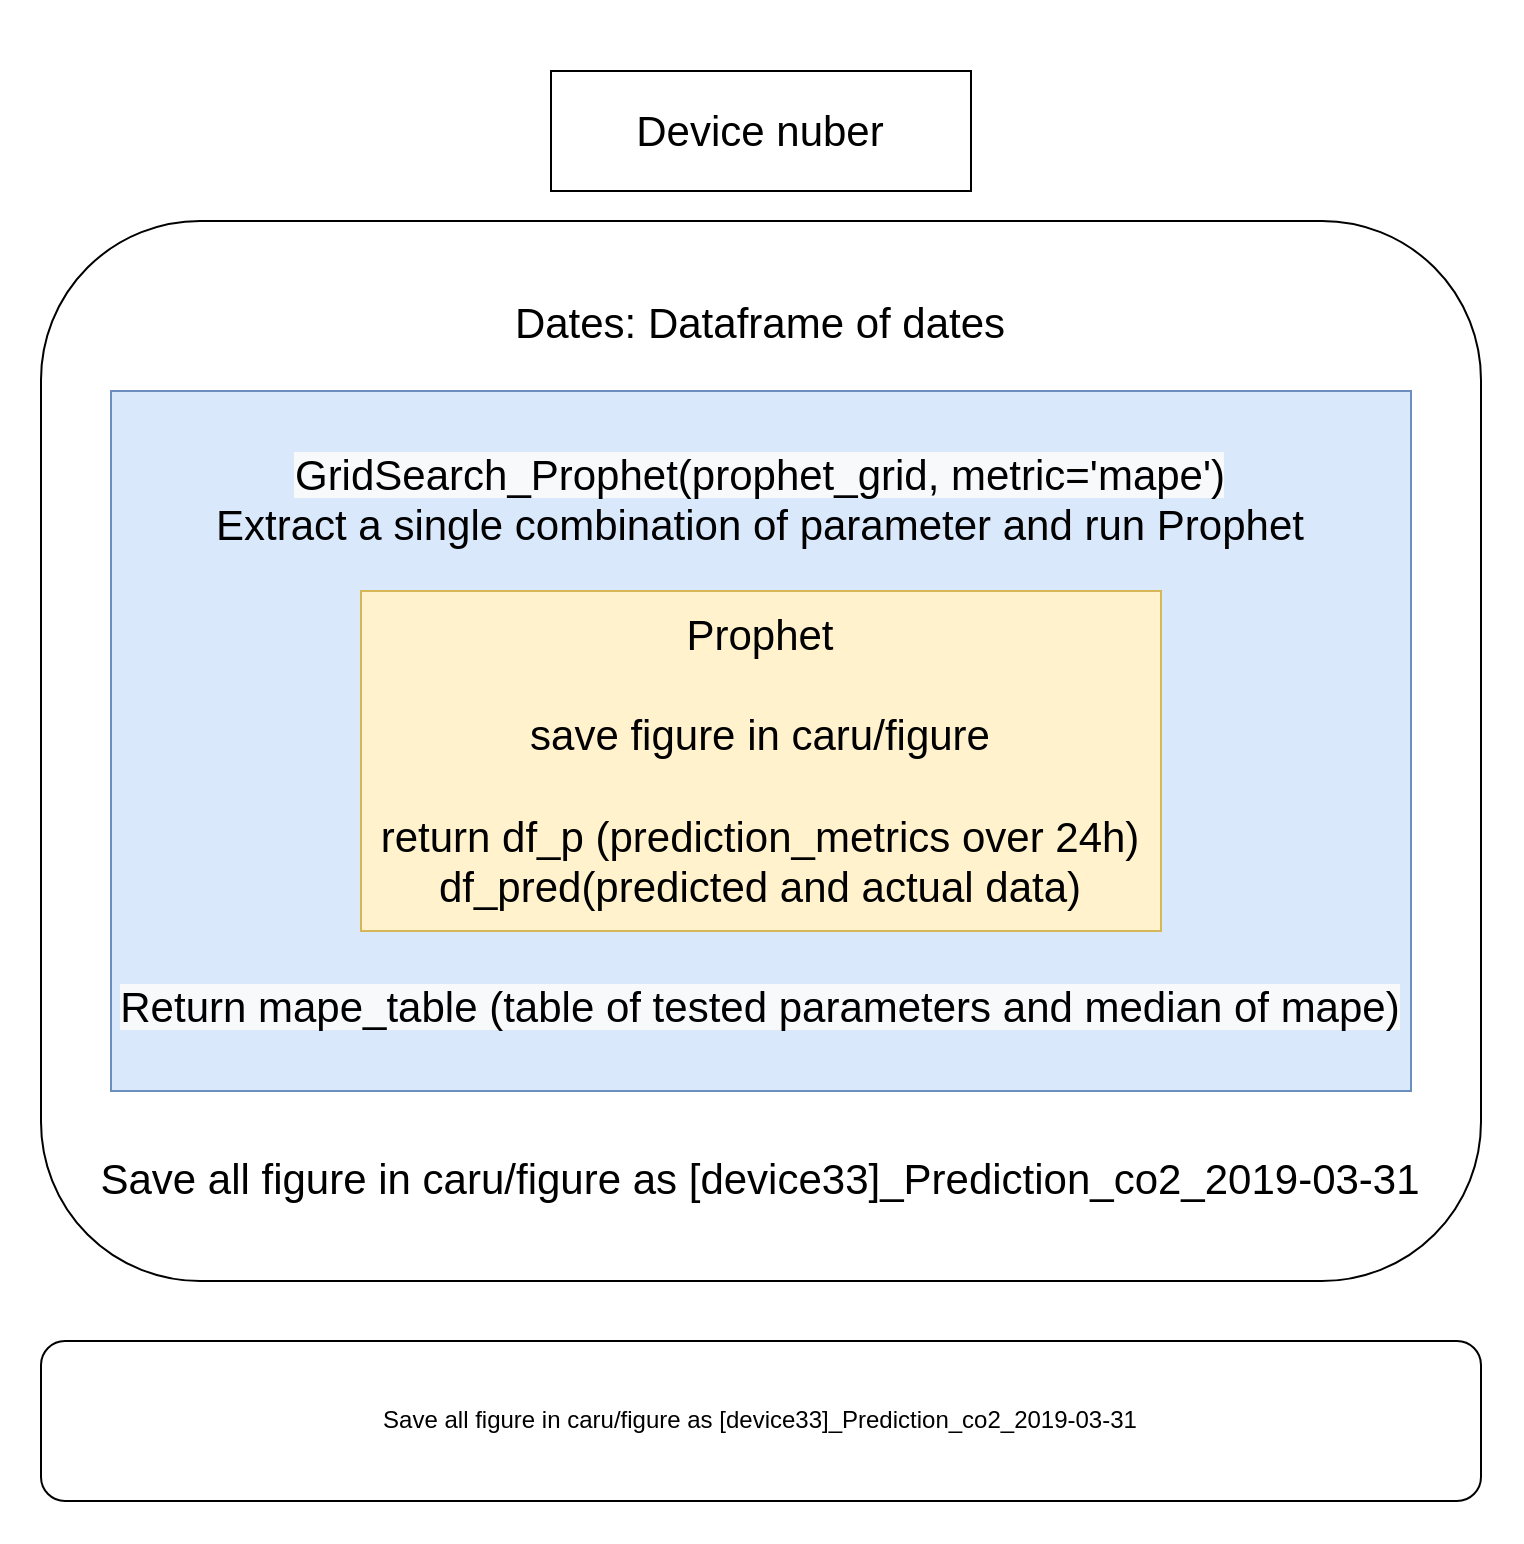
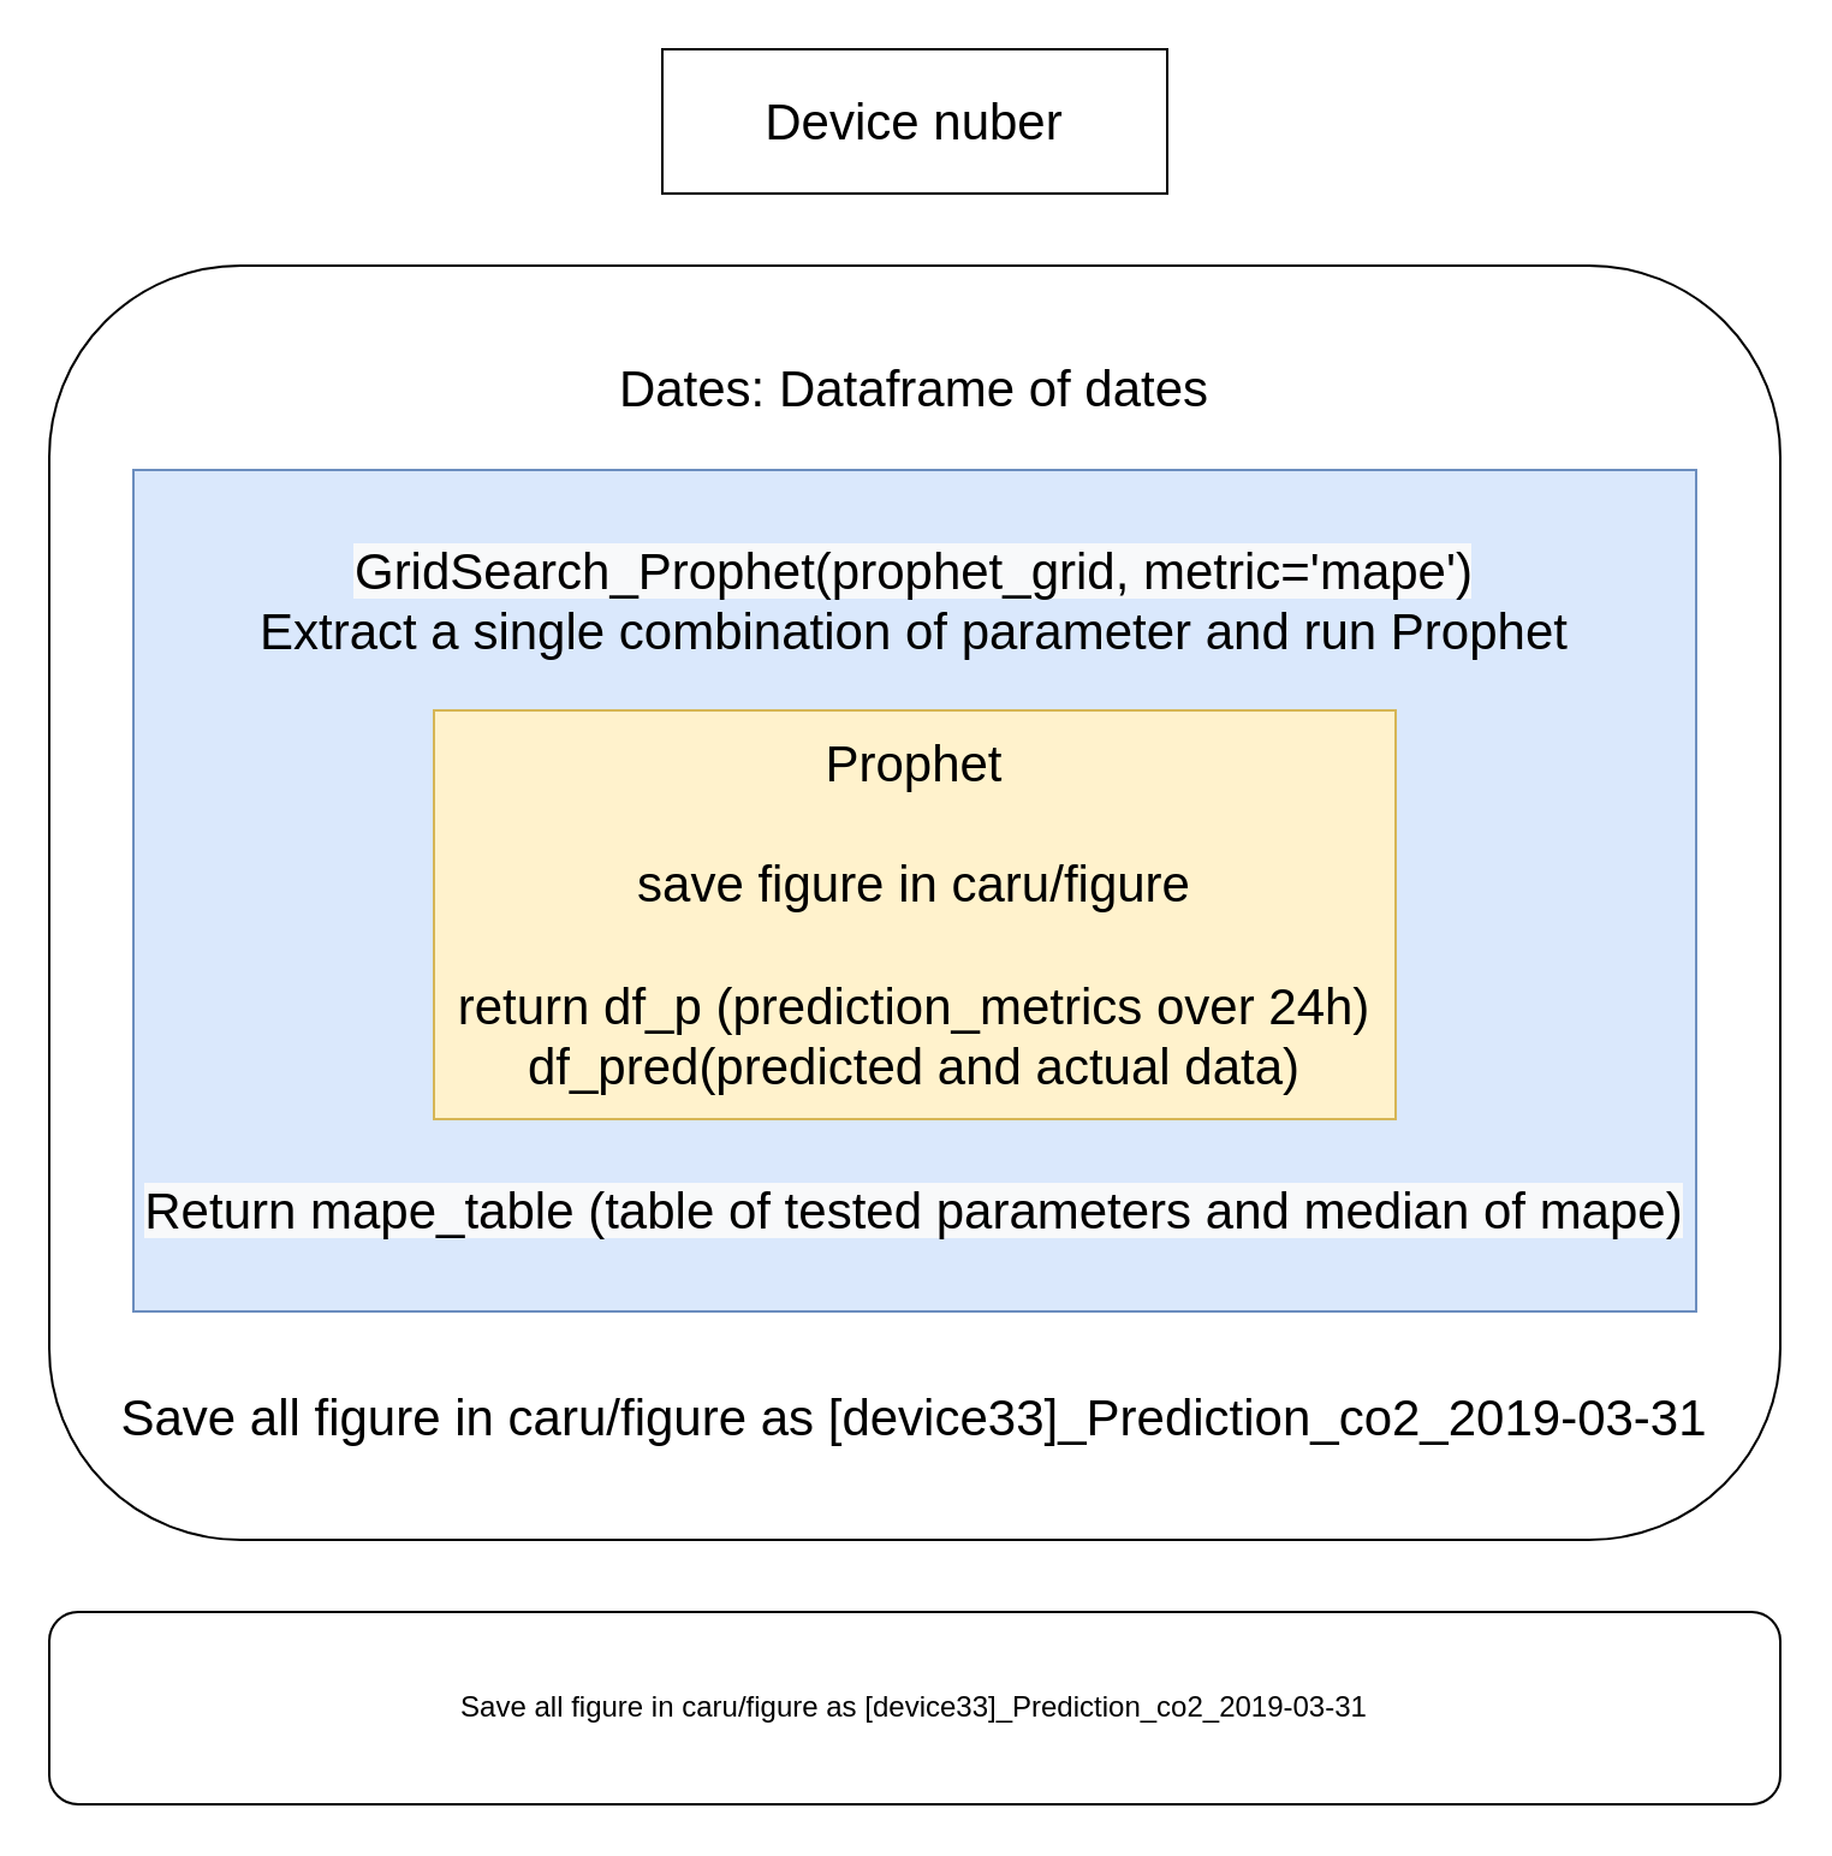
- <mxCell id="2" value="&lt;font style=&quot;font-size: 21px&quot;&gt;Device nuber&lt;/font&gt;" style="rounded=0;whiteSpace=wrap;html=1;" vertex="1" parent="1"><mxGeometry x="275" y="35" width="210" height="60" as="geometry" /></mxCell>
+ <mxCell id="2" value="&lt;font style=&quot;font-size: 21px&quot;&gt;Device nuber&lt;/font&gt;" style="rounded=0;whiteSpace=wrap;html=1;" vertex="1" parent="1"><mxGeometry x="275" y="20" width="210" height="60" as="geometry" /></mxCell>
